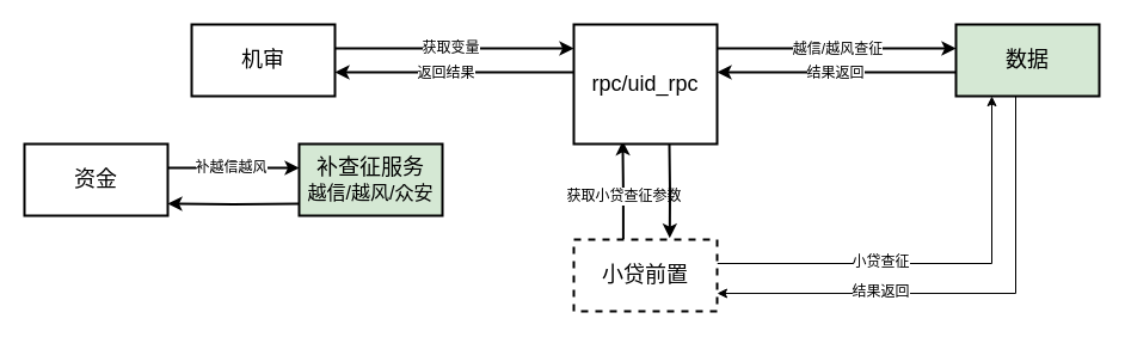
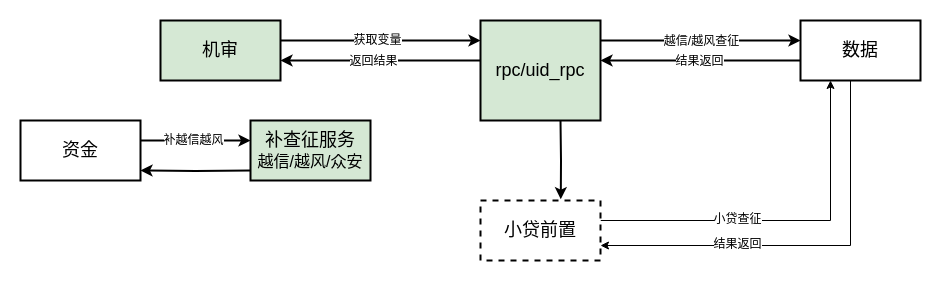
- <mxCell id="4" value="&lt;font style=&quot;font-size: 18px;&quot;&gt;机审&lt;/font&gt;" style="rounded=0;whiteSpace=wrap;html=1;strokeWidth=2;" vertex="1" parent="1"><mxGeometry x="160" y="20" width="120" height="60" as="geometry" /></mxCell>
+ <mxCell id="4" value="&lt;font style=&quot;font-size: 18px;&quot;&gt;机审&lt;/font&gt;" style="rounded=0;whiteSpace=wrap;html=1;strokeWidth=2;fillColor=#d5e8d4;" vertex="1" parent="1"><mxGeometry x="160" y="20" width="120" height="60" as="geometry" /></mxCell>
- <mxCell id="13" value="&lt;font style=&quot;font-size: 18px;&quot;&gt;数据&lt;/font&gt;" style="rounded=0;whiteSpace=wrap;html=1;strokeWidth=2;fillColor=#d5e8d4;" vertex="1" parent="1"><mxGeometry x="800" y="20" width="120" height="60" as="geometry" /></mxCell>
+ <mxCell id="13" value="&lt;font style=&quot;font-size: 18px;&quot;&gt;数据&lt;/font&gt;" style="rounded=0;whiteSpace=wrap;html=1;strokeWidth=2;" vertex="1" parent="1"><mxGeometry x="800" y="20" width="120" height="60" as="geometry" /></mxCell>
- <mxCell id="10" value="&lt;span style=&quot;font-size: 18px;&quot;&gt;rpc/uid_rpc&lt;/span&gt;" style="rounded=0;whiteSpace=wrap;html=1;strokeWidth=2;" vertex="1" parent="1"><mxGeometry x="480" y="20" width="120" height="100" as="geometry" /></mxCell>
+ <mxCell id="10" value="&lt;span style=&quot;font-size: 18px;&quot;&gt;rpc/uid_rpc&lt;/span&gt;" style="rounded=0;whiteSpace=wrap;html=1;strokeWidth=2;fillColor=#d5e8d4;" vertex="1" parent="1"><mxGeometry x="480" y="20" width="120" height="100" as="geometry" /></mxCell>
- <mxCell id="7" style="edgeStyle=orthogonalEdgeStyle;rounded=0;orthogonalLoop=1;jettySize=auto;html=1;entryX=0.341;entryY=0.974;entryDx=0;entryDy=0;strokeWidth=2;exitX=0.345;exitY=-0.007;exitDx=0;exitDy=0;exitPerimeter=0;entryPerimeter=0;" edge="1" parent="1" source="20" target="10"><mxGeometry relative="1" as="geometry"><mxPoint x="520" y="170" as="sourcePoint" /><mxPoint x="520" y="120" as="targetPoint" /></mxGeometry></mxCell>
- <mxCell id="8" value="&lt;font style=&quot;font-size: 12px;&quot;&gt;获取小贷查征参数&lt;/font&gt;" style="edgeLabel;html=1;align=center;verticalAlign=middle;resizable=0;points=[];" vertex="1" connectable="0" parent="7"><mxGeometry x="-0.139" relative="1" as="geometry"><mxPoint as="offset" /></mxGeometry></mxCell>
